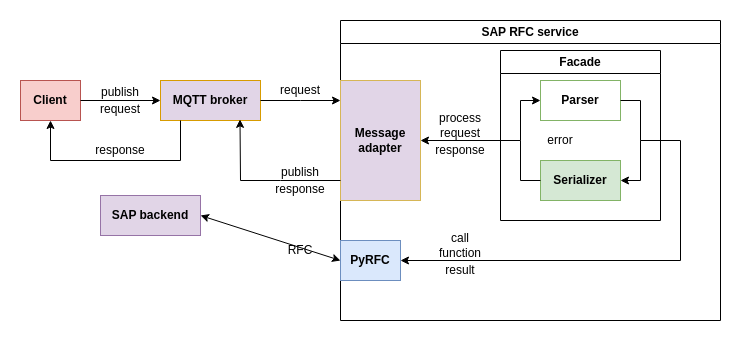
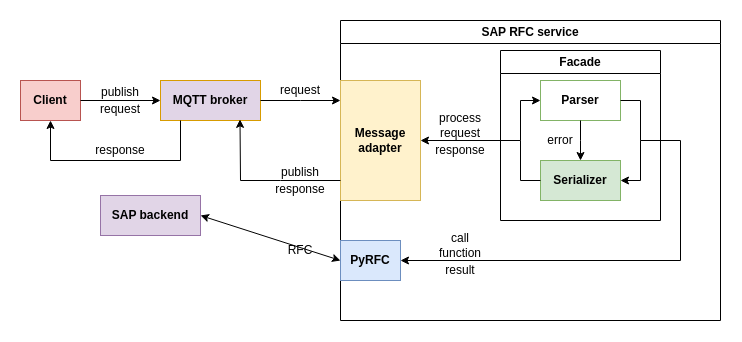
+ <mxCell id="11" value="" style="endArrow=classic;html=1;rounded=0;entryX=0.5;entryY=0;entryDx=0;entryDy=0;exitX=0.5;exitY=1;exitDx=0;exitDy=0;" edge="1" parent="7" source="9" target="8"><mxGeometry width="50" height="50" relative="1" as="geometry"><mxPoint x="20" y="90" as="sourcePoint" /><mxPoint x="70" y="110" as="targetPoint" /><Array as="points"><mxPoint x="80" y="90" /></Array></mxGeometry></mxCell>
- <mxCell id="5" value="&lt;b&gt;Message&lt;br&gt;adapter&lt;br&gt;&lt;/b&gt;" style="rounded=0;whiteSpace=wrap;html=1;fillColor=#e1d5e7;strokeColor=#d6b656;" vertex="1" parent="4"><mxGeometry y="60" width="80" height="120" as="geometry" /></mxCell>
+ <mxCell id="5" value="&lt;b&gt;Message&lt;br&gt;adapter&lt;br&gt;&lt;/b&gt;" style="rounded=0;whiteSpace=wrap;html=1;fillColor=#fff2cc;strokeColor=#d6b656;" vertex="1" parent="4"><mxGeometry y="60" width="80" height="120" as="geometry" /></mxCell>
